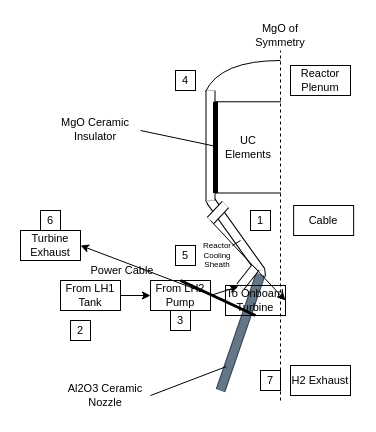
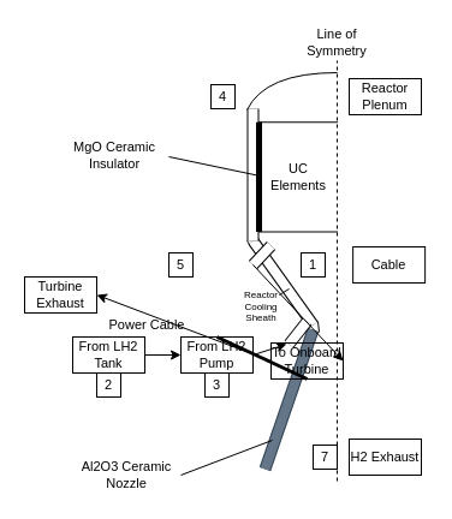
- <mxCell id="12" value="MgO of Symmetry" style="text;html=1;strokeColor=none;fillColor=none;align=center;verticalAlign=middle;whiteSpace=wrap;rounded=0;fontFamily=Helvetica;fontSize=11;fontColor=default;" parent="1" vertex="1"><mxGeometry x="250" y="20" width="60" height="30" as="geometry" /></mxCell>
+ <mxCell id="12" value="Line of Symmetry" style="text;html=1;strokeColor=none;fillColor=none;align=center;verticalAlign=middle;whiteSpace=wrap;rounded=0;fontFamily=Helvetica;fontSize=11;fontColor=default;" parent="1" vertex="1"><mxGeometry x="250" y="20" width="60" height="30" as="geometry" /></mxCell>
- <mxCell id="27" value="6" style="text;html=1;strokeColor=default;fillColor=none;align=center;verticalAlign=middle;whiteSpace=wrap;rounded=0;fontFamily=Helvetica;fontSize=11;fontColor=default;perimeterSpacing=0;" parent="1" vertex="1"><mxGeometry x="40" y="210" width="20" height="20" as="geometry" /></mxCell>
- <mxCell id="24" value="5" style="text;html=1;strokeColor=default;fillColor=none;align=center;verticalAlign=middle;whiteSpace=wrap;rounded=0;fontFamily=Helvetica;fontSize=11;fontColor=default;perimeterSpacing=0;" parent="1" vertex="1"><mxGeometry x="175" y="245" width="20" height="20" as="geometry" /></mxCell>
+ <mxCell id="24" value="5" style="text;html=1;strokeColor=default;fillColor=none;align=center;verticalAlign=middle;whiteSpace=wrap;rounded=0;fontFamily=Helvetica;fontSize=11;fontColor=default;perimeterSpacing=0;" parent="1" vertex="1"><mxGeometry x="140" y="210" width="20" height="20" as="geometry" /></mxCell>
- <mxCell id="21" value="From LH1 Tank" style="text;html=1;strokeColor=default;fillColor=none;align=center;verticalAlign=middle;whiteSpace=wrap;rounded=0;fontFamily=Helvetica;fontSize=11;fontColor=default;" parent="1" vertex="1"><mxGeometry x="60" y="280" width="60" height="30" as="geometry" /></mxCell>
+ <mxCell id="21" value="From LH2 Tank" style="text;html=1;strokeColor=default;fillColor=none;align=center;verticalAlign=middle;whiteSpace=wrap;rounded=0;fontFamily=Helvetica;fontSize=11;fontColor=default;" parent="1" vertex="1"><mxGeometry x="60" y="280" width="60" height="30" as="geometry" /></mxCell>
- <mxCell id="20" value="2" style="text;html=1;strokeColor=default;fillColor=none;align=center;verticalAlign=middle;whiteSpace=wrap;rounded=0;fontFamily=Helvetica;fontSize=11;fontColor=default;perimeterSpacing=0;" parent="1" vertex="1"><mxGeometry x="70" y="320" width="20" height="20" as="geometry" /></mxCell>
+ <mxCell id="20" value="2" style="text;html=1;strokeColor=default;fillColor=none;align=center;verticalAlign=middle;whiteSpace=wrap;rounded=0;fontFamily=Helvetica;fontSize=11;fontColor=default;perimeterSpacing=0;" parent="1" vertex="1"><mxGeometry x="80" y="310" width="20" height="20" as="geometry" /></mxCell>
